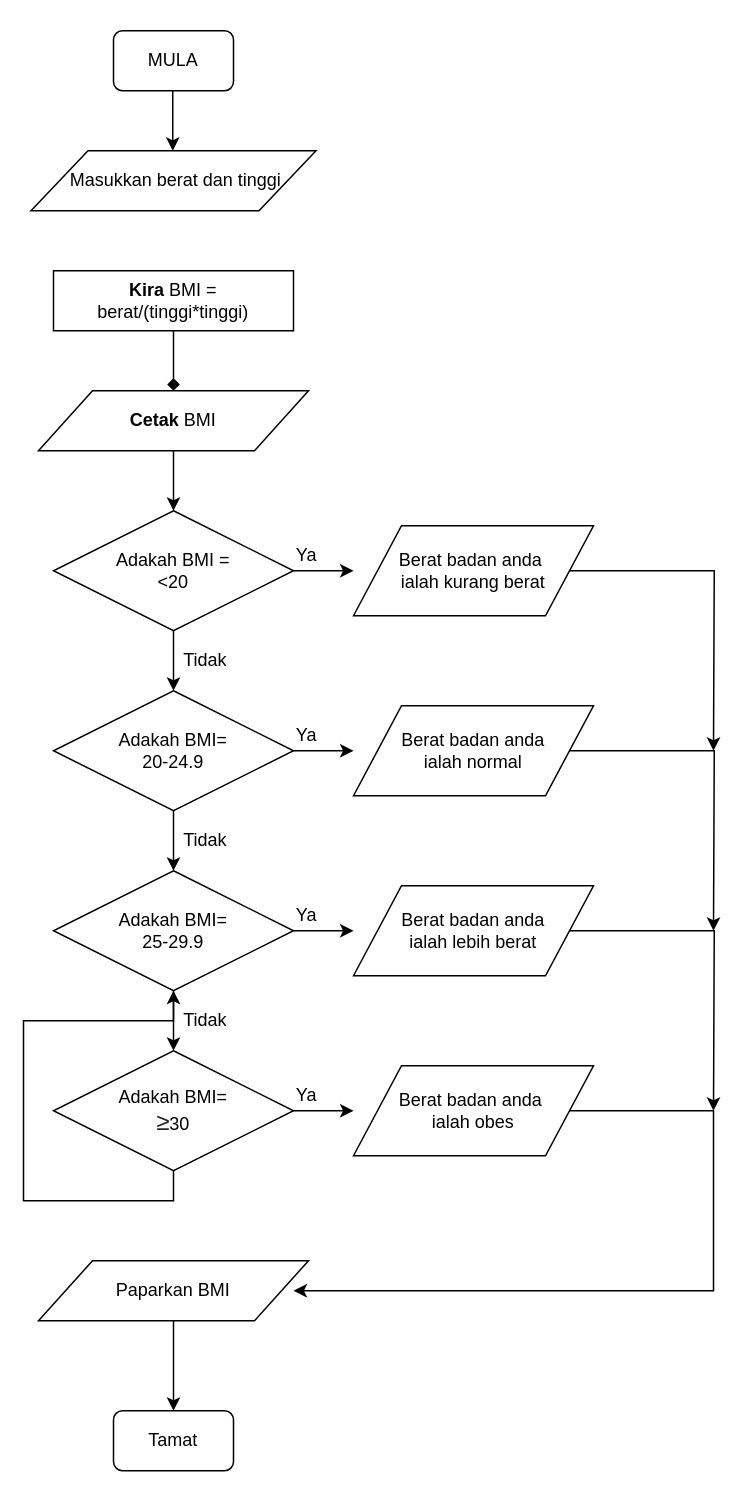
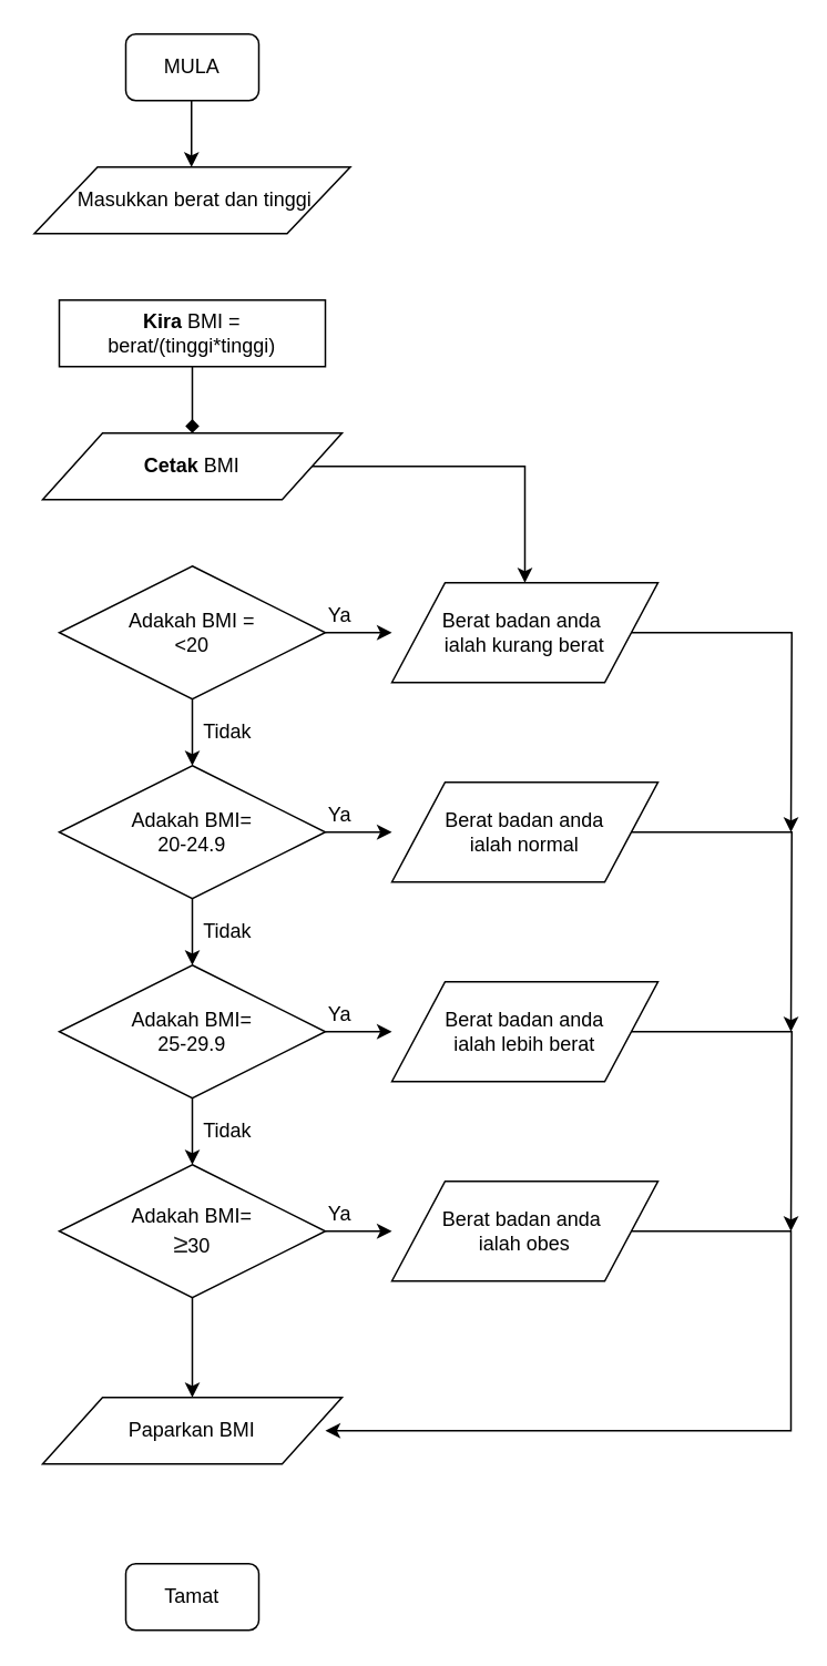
- <mxCell id="27" style="edgeStyle=orthogonalEdgeStyle;rounded=0;orthogonalLoop=1;jettySize=auto;html=1;entryX=0.5;entryY=0;entryDx=0;entryDy=0;" edge="1" parent="1" source="28" target="9"><mxGeometry relative="1" as="geometry" /></mxCell>
+ <mxCell id="27" style="edgeStyle=orthogonalEdgeStyle;rounded=0;orthogonalLoop=1;jettySize=auto;html=1;" edge="1" parent="1" source="28" target="30"><mxGeometry relative="1" as="geometry" /></mxCell>
- <mxCell id="23" style="edgeStyle=orthogonalEdgeStyle;rounded=0;orthogonalLoop=1;jettySize=auto;html=1;exitX=0.5;exitY=1;exitDx=0;exitDy=0;" edge="1" parent="1" source="24" target="19"><mxGeometry relative="1" as="geometry" /></mxCell>
+ <mxCell id="23" style="edgeStyle=orthogonalEdgeStyle;rounded=0;orthogonalLoop=1;jettySize=auto;html=1;exitX=0.5;exitY=1;exitDx=0;exitDy=0;entryX=0.5;entryY=0;entryDx=0;entryDy=0;" edge="1" parent="1" source="24" target="38"><mxGeometry relative="1" as="geometry" /></mxCell>
- <mxCell id="37" style="edgeStyle=orthogonalEdgeStyle;rounded=0;orthogonalLoop=1;jettySize=auto;html=1;exitX=0.5;exitY=1;exitDx=0;exitDy=0;entryX=0.5;entryY=0;entryDx=0;entryDy=0;" edge="1" parent="1" source="38" target="39"><mxGeometry relative="1" as="geometry"><mxPoint x="115" y="930" as="targetPoint" /></mxGeometry></mxCell>
